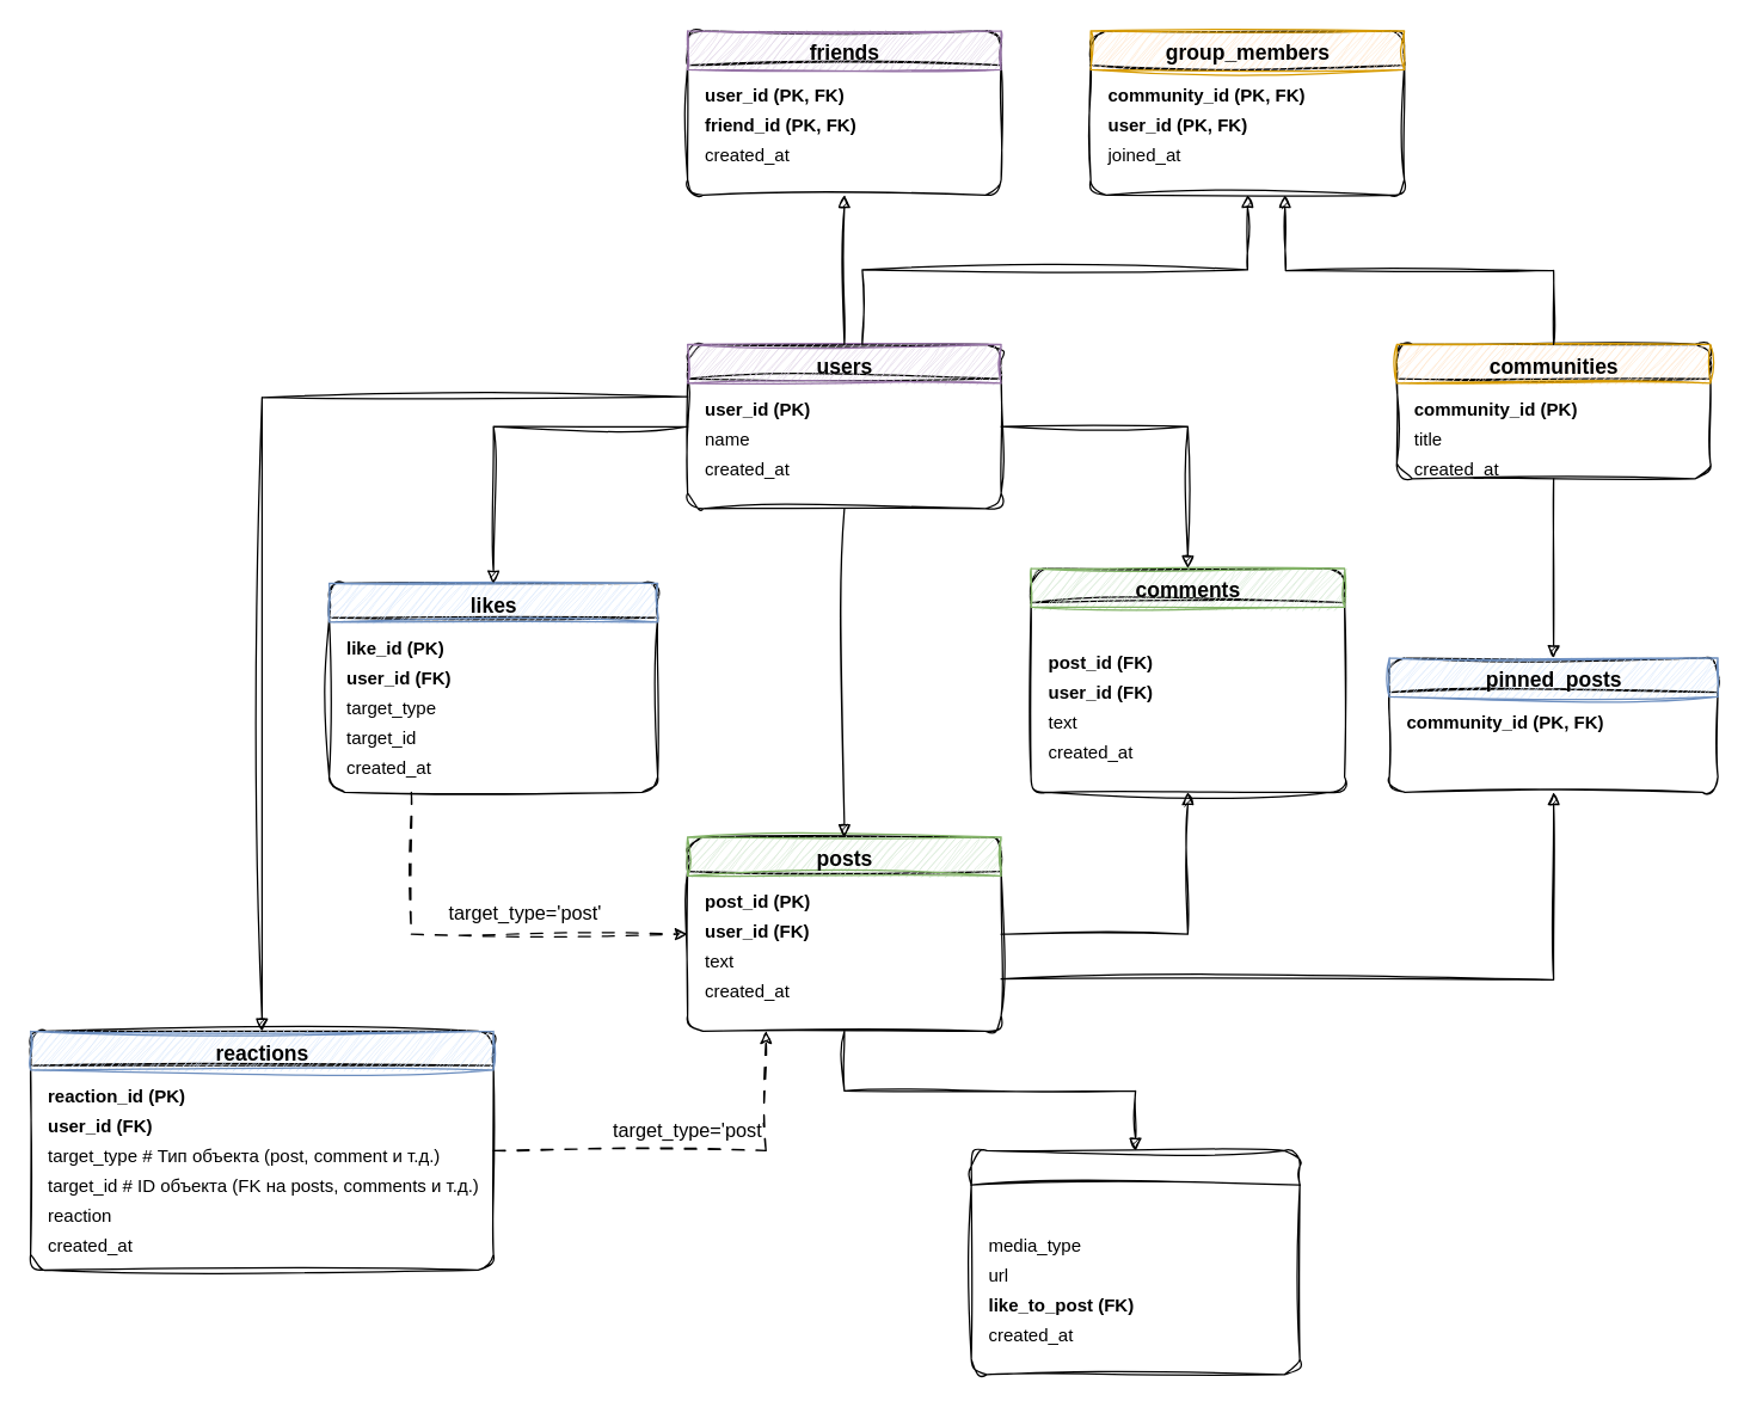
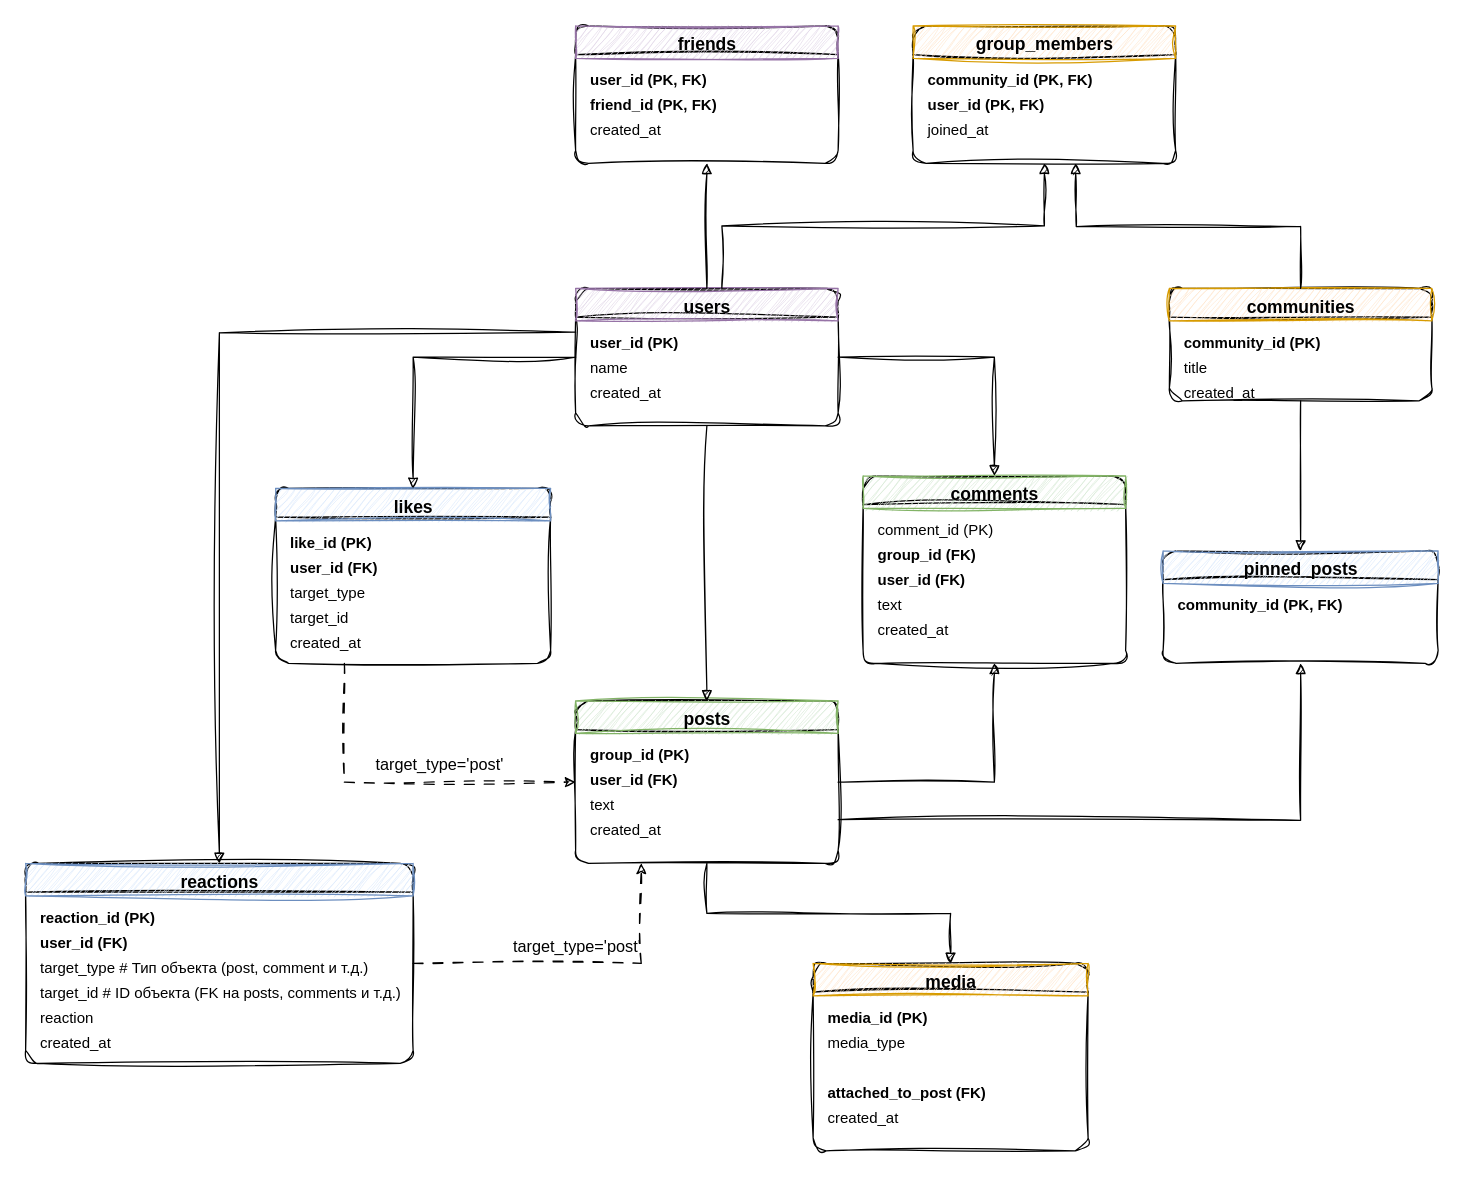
+ <mxCell id="20" value="comment_id (PK)" style="text;html=1;strokeColor=none;align=left;labelBackgroundColor=none;sketch=1;curveFitting=1;jiggle=2;" vertex="1" parent="18"><mxGeometry x="10" y="30" width="200" height="20" as="geometry" /></mxCell>
- <mxCell id="21" value="post_id (FK)" style="text;html=1;strokeColor=none;align=left;fontStyle=1;labelBackgroundColor=none;sketch=1;curveFitting=1;jiggle=2;" vertex="1" parent="18"><mxGeometry x="10" y="50" width="200" height="20" as="geometry" /></mxCell>
+ <mxCell id="21" value="group_id (FK)" style="text;html=1;strokeColor=none;align=left;fontStyle=1;labelBackgroundColor=none;sketch=1;curveFitting=1;jiggle=2;" vertex="1" parent="18"><mxGeometry x="10" y="50" width="200" height="20" as="geometry" /></mxCell>
- <mxCell id="14" value="post_id (PK)" style="text;html=1;strokeColor=none;align=left;fontStyle=1;labelBackgroundColor=none;sketch=1;curveFitting=1;jiggle=2;" vertex="1" parent="12"><mxGeometry x="10" y="30" width="200" height="20" as="geometry" /></mxCell>
+ <mxCell id="14" value="group_id (PK)" style="text;html=1;strokeColor=none;align=left;fontStyle=1;labelBackgroundColor=none;sketch=1;curveFitting=1;jiggle=2;" vertex="1" parent="12"><mxGeometry x="10" y="30" width="200" height="20" as="geometry" /></mxCell>
+ <mxCell id="51" value="media" style="text;html=1;fontSize=14;fontStyle=1;strokeColor=#d79b00;align=center;verticalAlign=top;movable=1;resizable=1;rotatable=1;deletable=1;editable=1;locked=0;connectable=1;labelBackgroundColor=none;fillColor=#ffe6cc;sketch=1;curveFitting=1;jiggle=2;" vertex="1" parent="50"><mxGeometry width="220" height="26" as="geometry" /></mxCell>
+ <mxCell id="52" value="media_id (PK)" style="text;html=1;strokeColor=none;align=left;fontStyle=1;movable=1;resizable=1;rotatable=1;deletable=1;editable=1;locked=0;connectable=1;labelBackgroundColor=none;sketch=1;curveFitting=1;jiggle=2;" vertex="1" parent="50"><mxGeometry x="10" y="30" width="200" height="20" as="geometry" /></mxCell>
- <mxCell id="54" value="url" style="text;html=1;strokeColor=none;align=left;movable=1;resizable=1;rotatable=1;deletable=1;editable=1;locked=0;connectable=1;labelBackgroundColor=none;sketch=1;curveFitting=1;jiggle=2;" vertex="1" parent="50"><mxGeometry x="10" y="70" width="200" height="20" as="geometry" /></mxCell>
- <mxCell id="55" value="like_to_post (FK)" style="text;html=1;strokeColor=none;align=left;fontStyle=1;movable=1;resizable=1;rotatable=1;deletable=1;editable=1;locked=0;connectable=1;labelBackgroundColor=none;sketch=1;curveFitting=1;jiggle=2;" vertex="1" parent="50"><mxGeometry x="10" y="90" width="200" height="20" as="geometry" /></mxCell>
+ <mxCell id="55" value="attached_to_post (FK)" style="text;html=1;strokeColor=none;align=left;fontStyle=1;movable=1;resizable=1;rotatable=1;deletable=1;editable=1;locked=0;connectable=1;labelBackgroundColor=none;sketch=1;curveFitting=1;jiggle=2;" vertex="1" parent="50"><mxGeometry x="10" y="90" width="200" height="20" as="geometry" /></mxCell>
